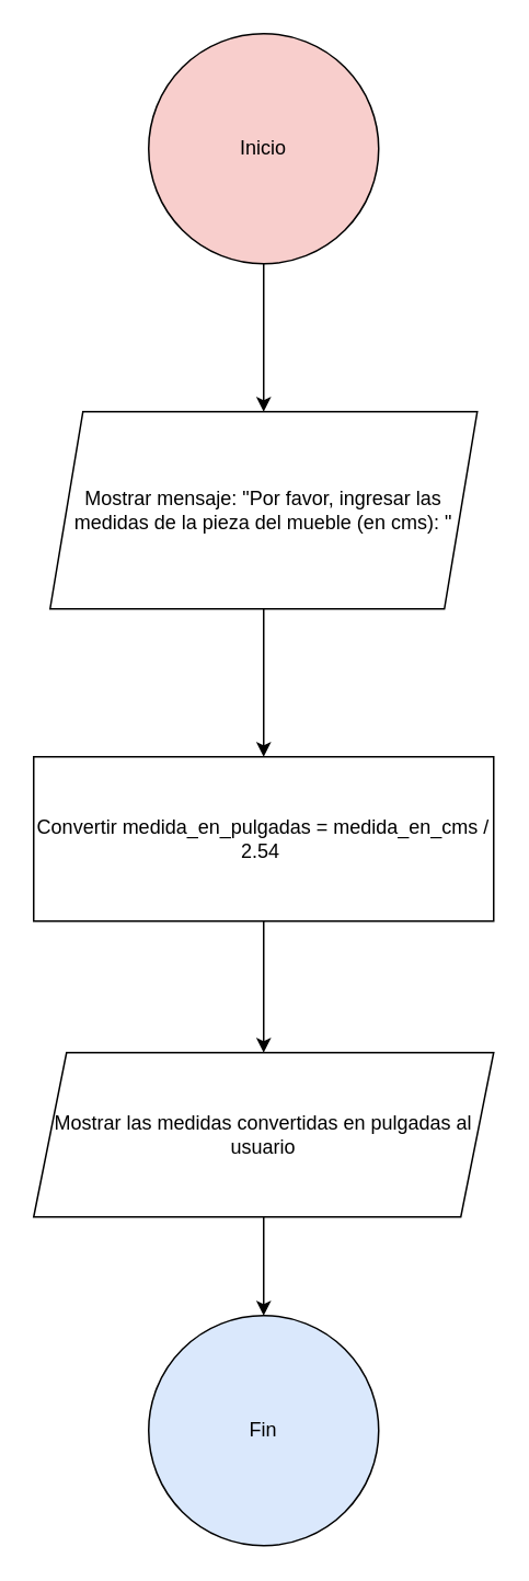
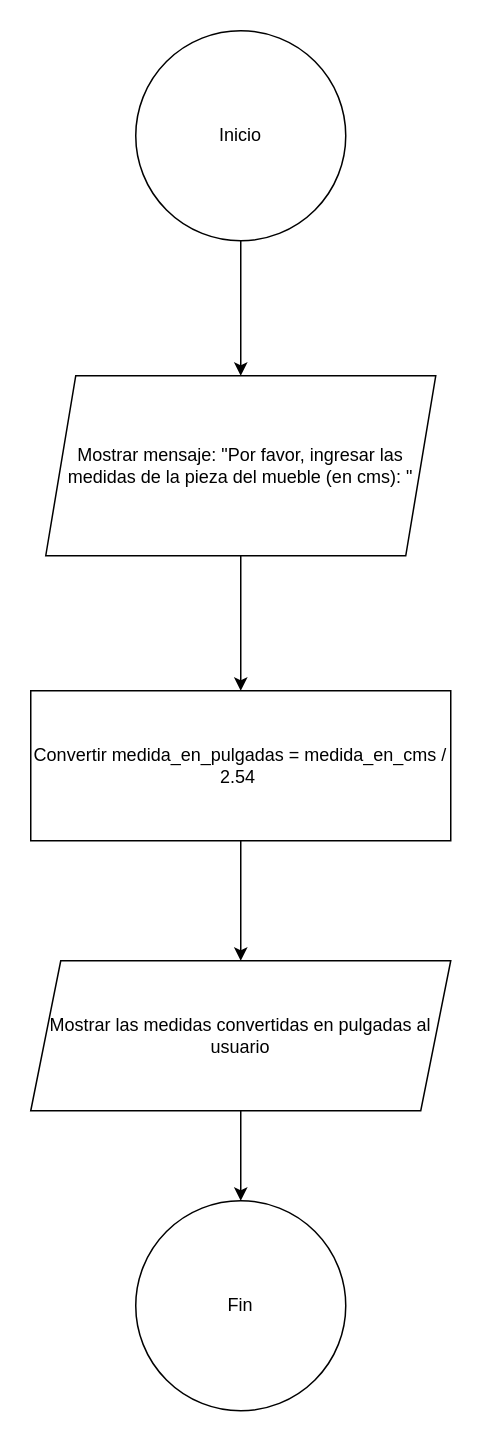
- <mxCell id="3" value="Inicio" style="ellipse;whiteSpace=wrap;html=1;aspect=fixed;fillColor=#f8cecc;" vertex="1" parent="1"><mxGeometry x="90" y="20" width="140" height="140" as="geometry" /></mxCell>
+ <mxCell id="3" value="Inicio" style="ellipse;whiteSpace=wrap;html=1;aspect=fixed;" vertex="1" parent="1"><mxGeometry x="90" y="20" width="140" height="140" as="geometry" /></mxCell>
- <mxCell id="10" value="Fin" style="ellipse;whiteSpace=wrap;html=1;fillColor=#dae8fc;" vertex="1" parent="1"><mxGeometry x="90" y="800" width="140" height="140" as="geometry" /></mxCell>
+ <mxCell id="10" value="Fin" style="ellipse;whiteSpace=wrap;html=1;" vertex="1" parent="1"><mxGeometry x="90" y="800" width="140" height="140" as="geometry" /></mxCell>
